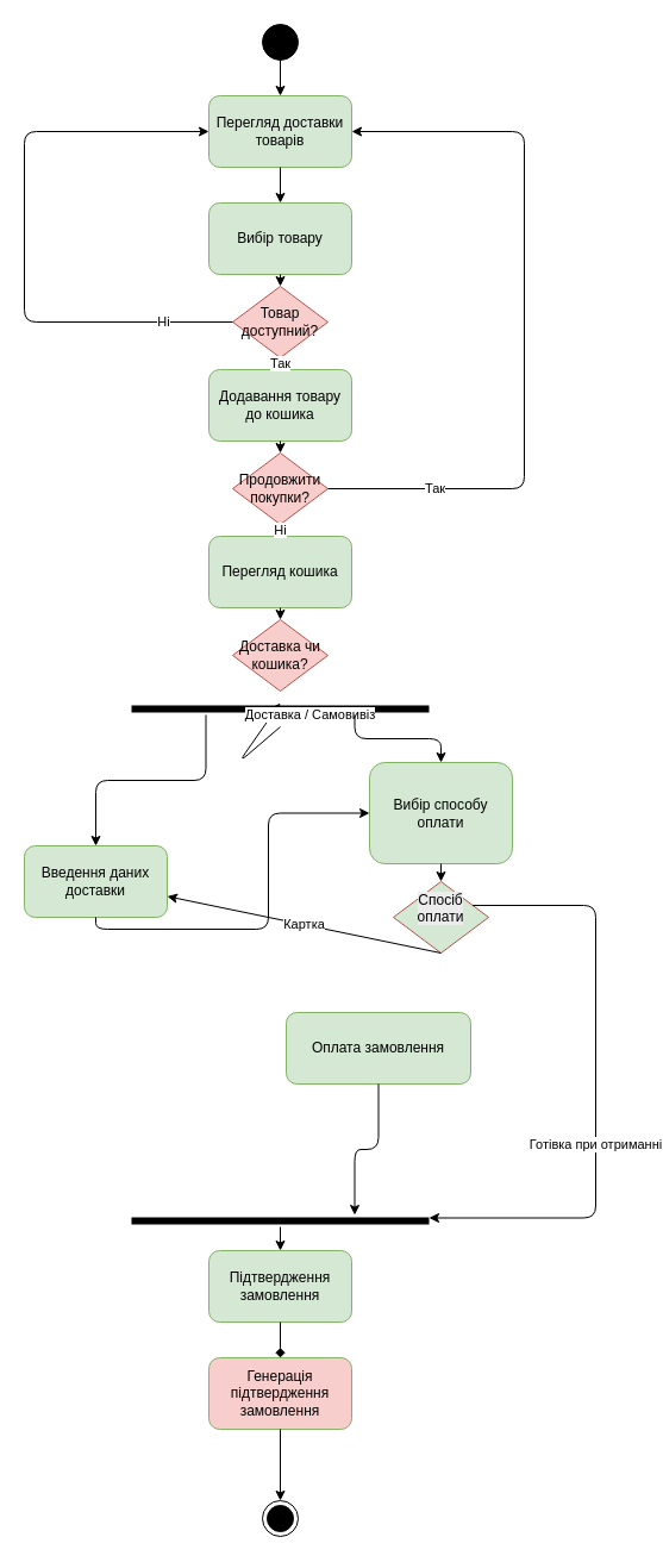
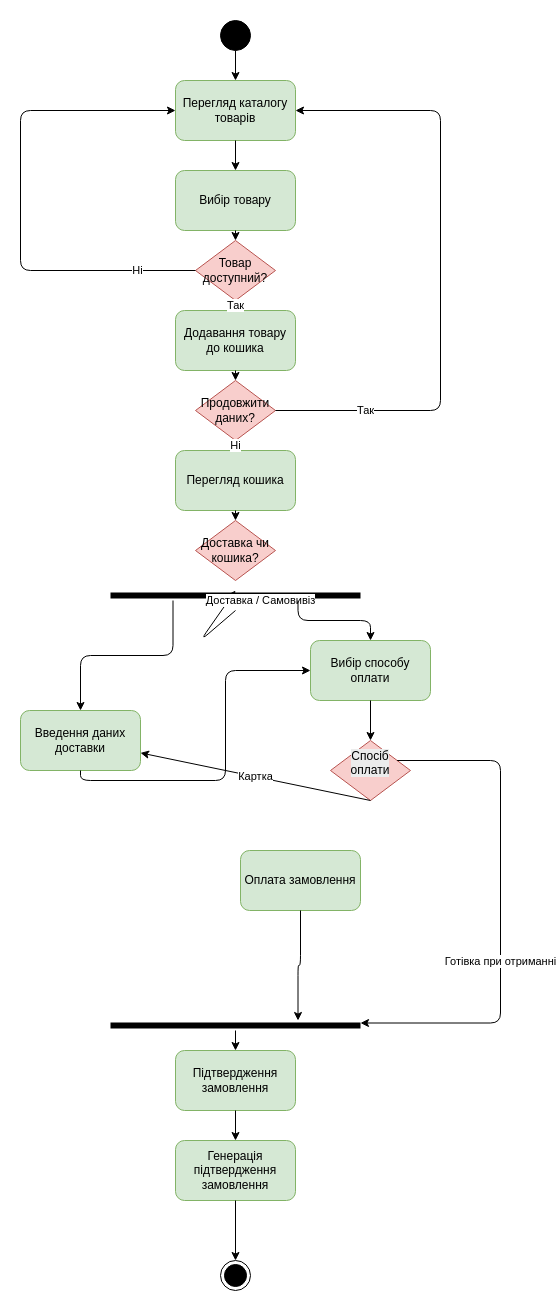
- <mxCell id="3" value="Перегляд доставки товарів" style="rounded=1;whiteSpace=wrap;html=1;fillColor=#d5e8d4;strokeColor=#82b366;" parent="1" vertex="1"><mxGeometry x="175" y="80" width="120" height="60" as="geometry" /></mxCell>
+ <mxCell id="3" value="Перегляд каталогу товарів" style="rounded=1;whiteSpace=wrap;html=1;fillColor=#d5e8d4;strokeColor=#82b366;" parent="1" vertex="1"><mxGeometry x="175" y="80" width="120" height="60" as="geometry" /></mxCell>
- <mxCell id="40" value="Продовжити покупки?" style="text;html=1;strokeColor=none;fillColor=none;align=center;verticalAlign=middle;whiteSpace=wrap;rounded=0;" parent="1" vertex="1"><mxGeometry x="185" y="400" width="100" height="20" as="geometry" /></mxCell>
+ <mxCell id="40" value="Продовжити даних?" style="text;html=1;strokeColor=none;fillColor=none;align=center;verticalAlign=middle;whiteSpace=wrap;rounded=0;" parent="1" vertex="1"><mxGeometry x="185" y="400" width="100" height="20" as="geometry" /></mxCell>
- <mxCell id="8" value="Вибір способу оплати" style="rounded=1;whiteSpace=wrap;html=1;fillColor=#d5e8d4;strokeColor=#82b366;" parent="1" vertex="1"><mxGeometry x="310" y="640" width="120" height="85" as="geometry" /></mxCell>
+ <mxCell id="8" value="Вибір способу оплати" style="rounded=1;whiteSpace=wrap;html=1;fillColor=#d5e8d4;strokeColor=#82b366;" parent="1" vertex="1"><mxGeometry x="310" y="640" width="120" height="60" as="geometry" /></mxCell>
- <mxCell id="15" value="&#10;&lt;span style=&quot;color: rgb(0, 0, 0); font-family: Helvetica; font-size: 12px; font-style: normal; font-variant-ligatures: normal; font-variant-caps: normal; font-weight: 400; letter-spacing: normal; orphans: 2; text-align: center; text-indent: 0px; text-transform: none; widows: 2; word-spacing: 0px; -webkit-text-stroke-width: 0px; white-space: normal; background-color: rgb(236, 236, 236); text-decoration-thickness: initial; text-decoration-style: initial; text-decoration-color: initial; display: inline !important; float: none;&quot;&gt;Спосіб оплати&lt;/span&gt;&#10;&#10;" style="rhombus;whiteSpace=wrap;html=1;fillColor=#d5e8d4;strokeColor=#b85450;" parent="1" vertex="1"><mxGeometry x="330" y="740" width="80" height="60" as="geometry" /></mxCell>
+ <mxCell id="15" value="&#10;&lt;span style=&quot;color: rgb(0, 0, 0); font-family: Helvetica; font-size: 12px; font-style: normal; font-variant-ligatures: normal; font-variant-caps: normal; font-weight: 400; letter-spacing: normal; orphans: 2; text-align: center; text-indent: 0px; text-transform: none; widows: 2; word-spacing: 0px; -webkit-text-stroke-width: 0px; white-space: normal; background-color: rgb(236, 236, 236); text-decoration-thickness: initial; text-decoration-style: initial; text-decoration-color: initial; display: inline !important; float: none;&quot;&gt;Спосіб оплати&lt;/span&gt;&#10;&#10;" style="rhombus;whiteSpace=wrap;html=1;fillColor=#f8cecc;strokeColor=#b85450;" parent="1" vertex="1"><mxGeometry x="330" y="740" width="80" height="60" as="geometry" /></mxCell>
- <mxCell id="9" value="Оплата замовлення" style="rounded=1;whiteSpace=wrap;html=1;fillColor=#d5e8d4;strokeColor=#82b366;" parent="1" vertex="1"><mxGeometry x="240" y="850" width="155" height="60" as="geometry" /></mxCell>
+ <mxCell id="9" value="Оплата замовлення" style="rounded=1;whiteSpace=wrap;html=1;fillColor=#d5e8d4;strokeColor=#82b366;" parent="1" vertex="1"><mxGeometry x="240" y="850" width="120" height="60" as="geometry" /></mxCell>
- <mxCell id="37" value="" style="endArrow=diamond;html=1;exitX=0.5;exitY=1;exitDx=0;exitDy=0;entryX=0.5;entryY=0;entryDx=0;entryDy=0;" parent="1" source="10" target="11" edge="1"><mxGeometry width="50" height="50" relative="1" as="geometry"><mxPoint x="230" y="970" as="sourcePoint" /><mxPoint x="280" y="920" as="targetPoint" /></mxGeometry></mxCell>
+ <mxCell id="37" value="" style="endArrow=classic;html=1;exitX=0.5;exitY=1;exitDx=0;exitDy=0;entryX=0.5;entryY=0;entryDx=0;entryDy=0;" parent="1" source="10" target="11" edge="1"><mxGeometry width="50" height="50" relative="1" as="geometry"><mxPoint x="230" y="970" as="sourcePoint" /><mxPoint x="280" y="920" as="targetPoint" /></mxGeometry></mxCell>
- <mxCell id="11" value="Генерація підтвердження замовлення" style="rounded=1;whiteSpace=wrap;html=1;fillColor=#f8cecc;strokeColor=#82b366;" parent="1" vertex="1"><mxGeometry x="175" y="1140" width="120" height="60" as="geometry" /></mxCell>
+ <mxCell id="11" value="Генерація підтвердження замовлення" style="rounded=1;whiteSpace=wrap;html=1;fillColor=#d5e8d4;strokeColor=#82b366;" parent="1" vertex="1"><mxGeometry x="175" y="1140" width="120" height="60" as="geometry" /></mxCell>
